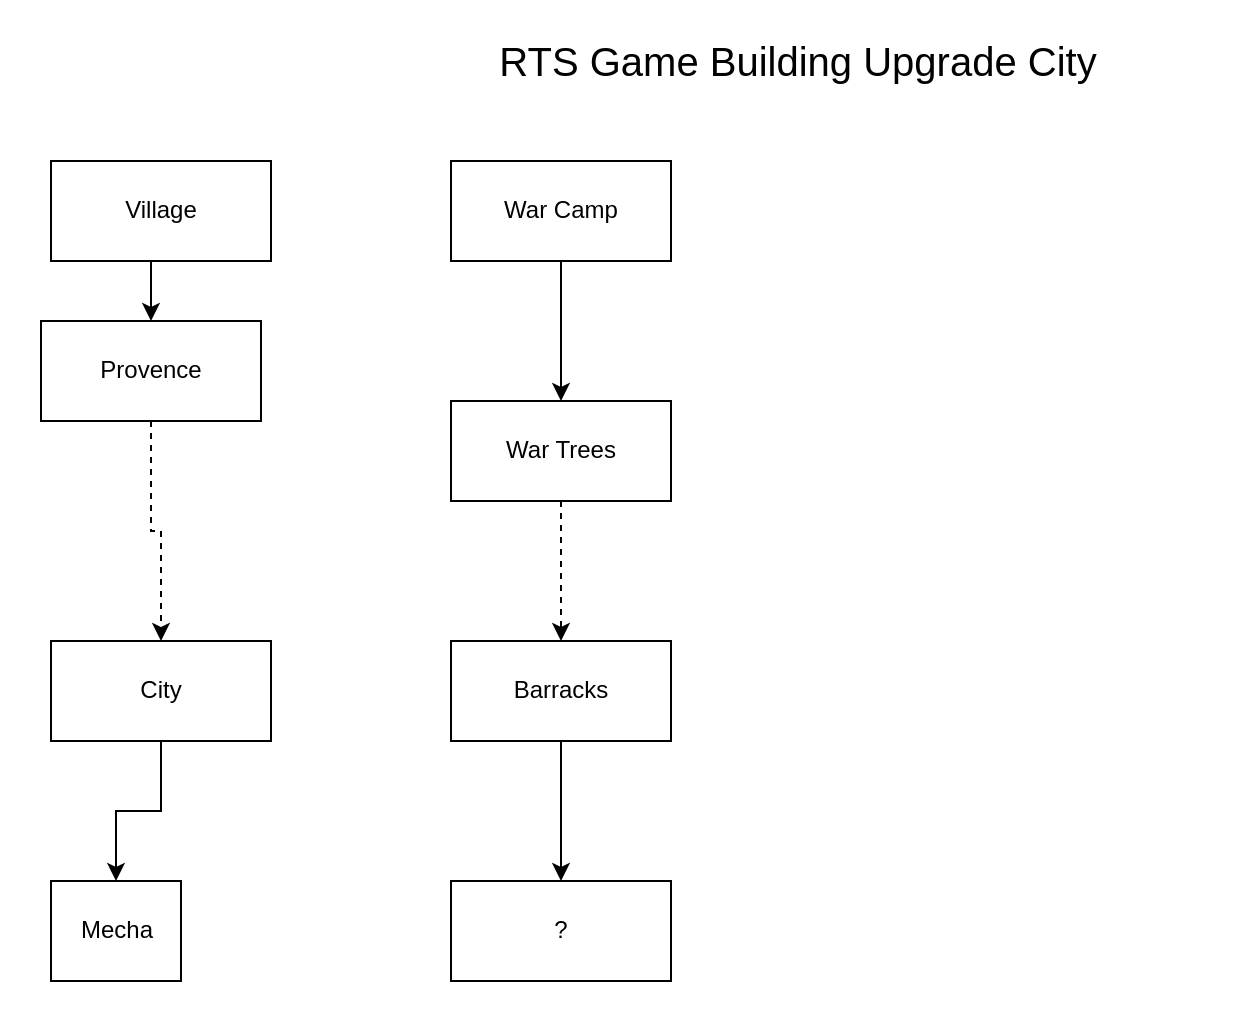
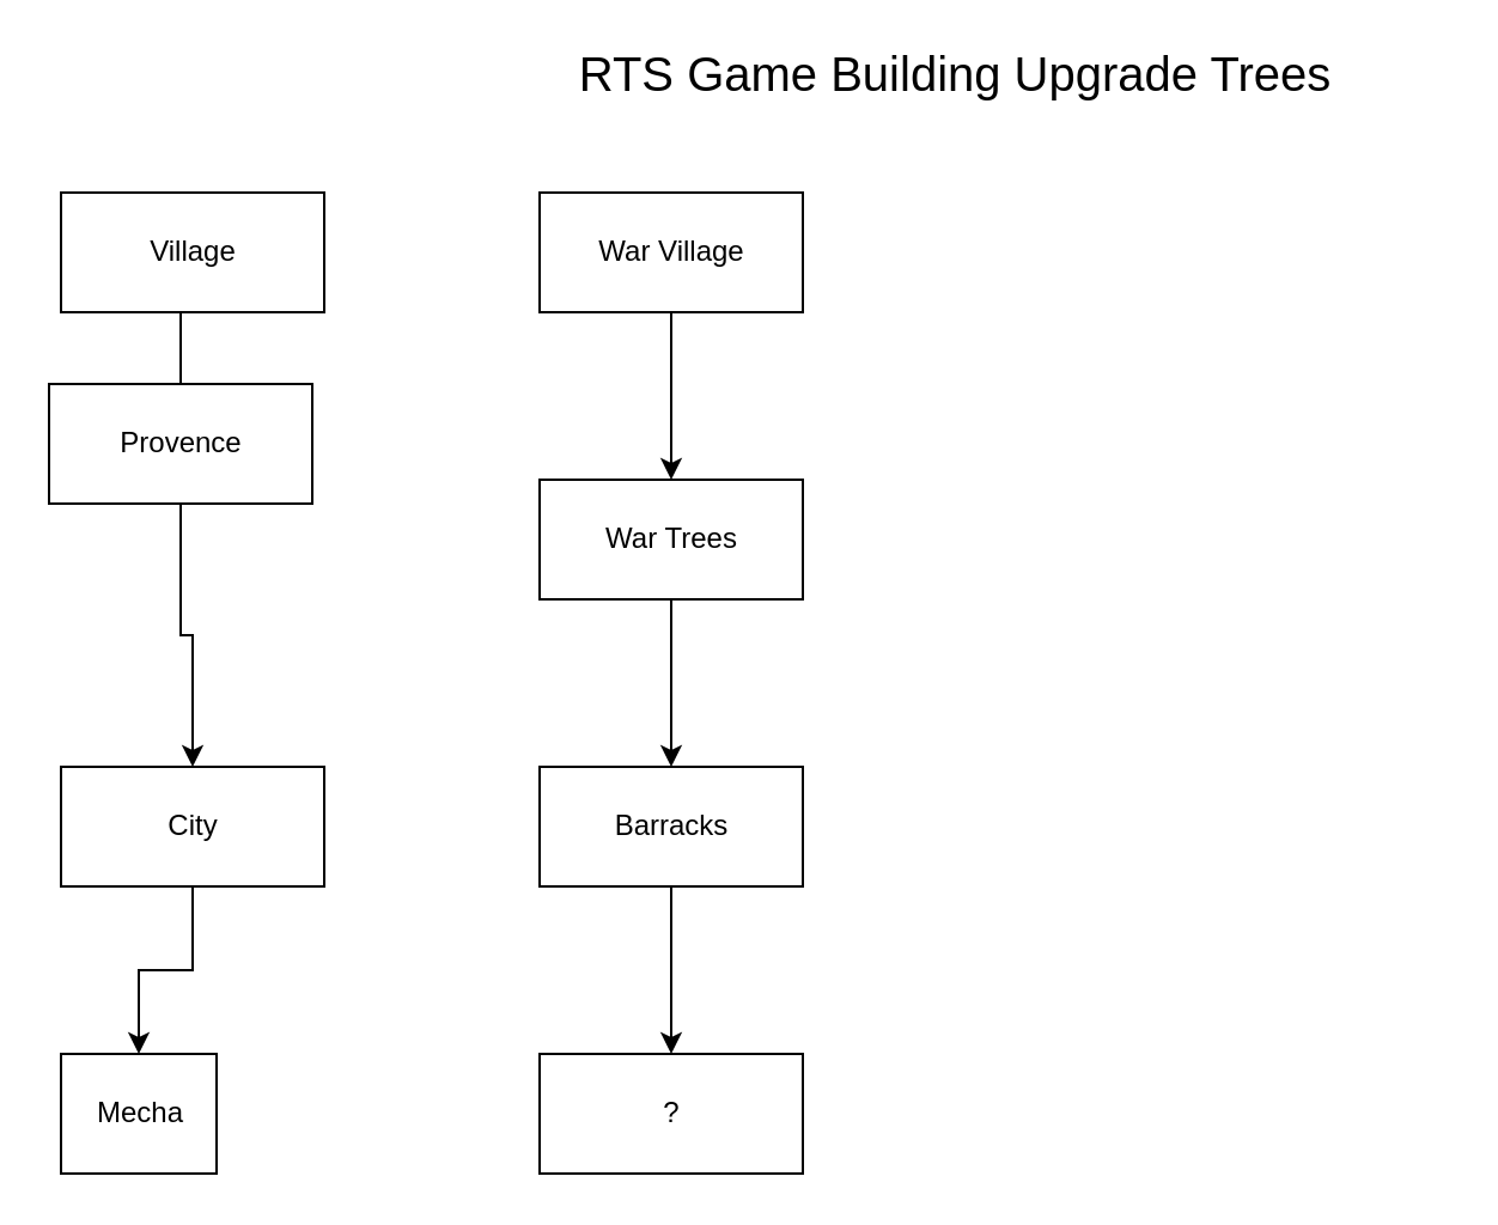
- <mxCell id="9" value="RTS Game Building Upgrade City&lt;br style=&quot;font-size: 20px;&quot;&gt;" style="text;html=1;strokeColor=none;fillColor=none;align=center;verticalAlign=middle;whiteSpace=wrap;rounded=0;fontSize=20;" vertex="1" parent="1"><mxGeometry x="194" y="20" width="410" height="20" as="geometry" /></mxCell>
+ <mxCell id="9" value="RTS Game Building Upgrade Trees&lt;br style=&quot;font-size: 20px;&quot;&gt;" style="text;html=1;strokeColor=none;fillColor=none;align=center;verticalAlign=middle;whiteSpace=wrap;rounded=0;fontSize=20;" vertex="1" parent="1"><mxGeometry x="194" y="20" width="410" height="20" as="geometry" /></mxCell>
- <mxCell id="11" value="War Camp" style="html=1;" vertex="1" parent="1"><mxGeometry x="225" y="80" width="110" height="50" as="geometry" /></mxCell>
+ <mxCell id="11" value="War Village" style="html=1;" vertex="1" parent="1"><mxGeometry x="225" y="80" width="110" height="50" as="geometry" /></mxCell>
- <mxCell id="2" style="edgeStyle=orthogonalEdgeStyle;rounded=0;orthogonalLoop=1;jettySize=auto;html=1;exitX=0.5;exitY=1;exitDx=0;exitDy=0;entryX=0.5;entryY=0;entryDx=0;entryDy=0;" edge="1" parent="1" source="3" target="5"><mxGeometry relative="1" as="geometry" /></mxCell>
+ <mxCell id="2" style="edgeStyle=orthogonalEdgeStyle;rounded=0;orthogonalLoop=1;jettySize=auto;html=1;exitX=0.5;exitY=1;exitDx=0;exitDy=0;entryX=0.5;entryY=0;entryDx=0;entryDy=0;endArrow=none;" edge="1" parent="1" source="3" target="5"><mxGeometry relative="1" as="geometry" /></mxCell>
- <mxCell id="4" style="edgeStyle=orthogonalEdgeStyle;rounded=0;orthogonalLoop=1;jettySize=auto;html=1;exitX=0.5;exitY=1;exitDx=0;exitDy=0;entryX=0.5;entryY=0;entryDx=0;entryDy=0;dashed=1;" edge="1" parent="1" source="5" target="7"><mxGeometry relative="1" as="geometry" /></mxCell>
+ <mxCell id="4" style="edgeStyle=orthogonalEdgeStyle;rounded=0;orthogonalLoop=1;jettySize=auto;html=1;exitX=0.5;exitY=1;exitDx=0;exitDy=0;entryX=0.5;entryY=0;entryDx=0;entryDy=0;" edge="1" parent="1" source="5" target="7"><mxGeometry relative="1" as="geometry" /></mxCell>
- <mxCell id="12" style="edgeStyle=orthogonalEdgeStyle;rounded=0;orthogonalLoop=1;jettySize=auto;html=1;entryX=0.5;entryY=0;entryDx=0;entryDy=0;fontSize=20;dashed=1;" edge="1" parent="1" source="13" target="15"><mxGeometry relative="1" as="geometry" /></mxCell>
+ <mxCell id="12" style="edgeStyle=orthogonalEdgeStyle;rounded=0;orthogonalLoop=1;jettySize=auto;html=1;entryX=0.5;entryY=0;entryDx=0;entryDy=0;fontSize=20;" edge="1" parent="1" source="13" target="15"><mxGeometry relative="1" as="geometry" /></mxCell>
